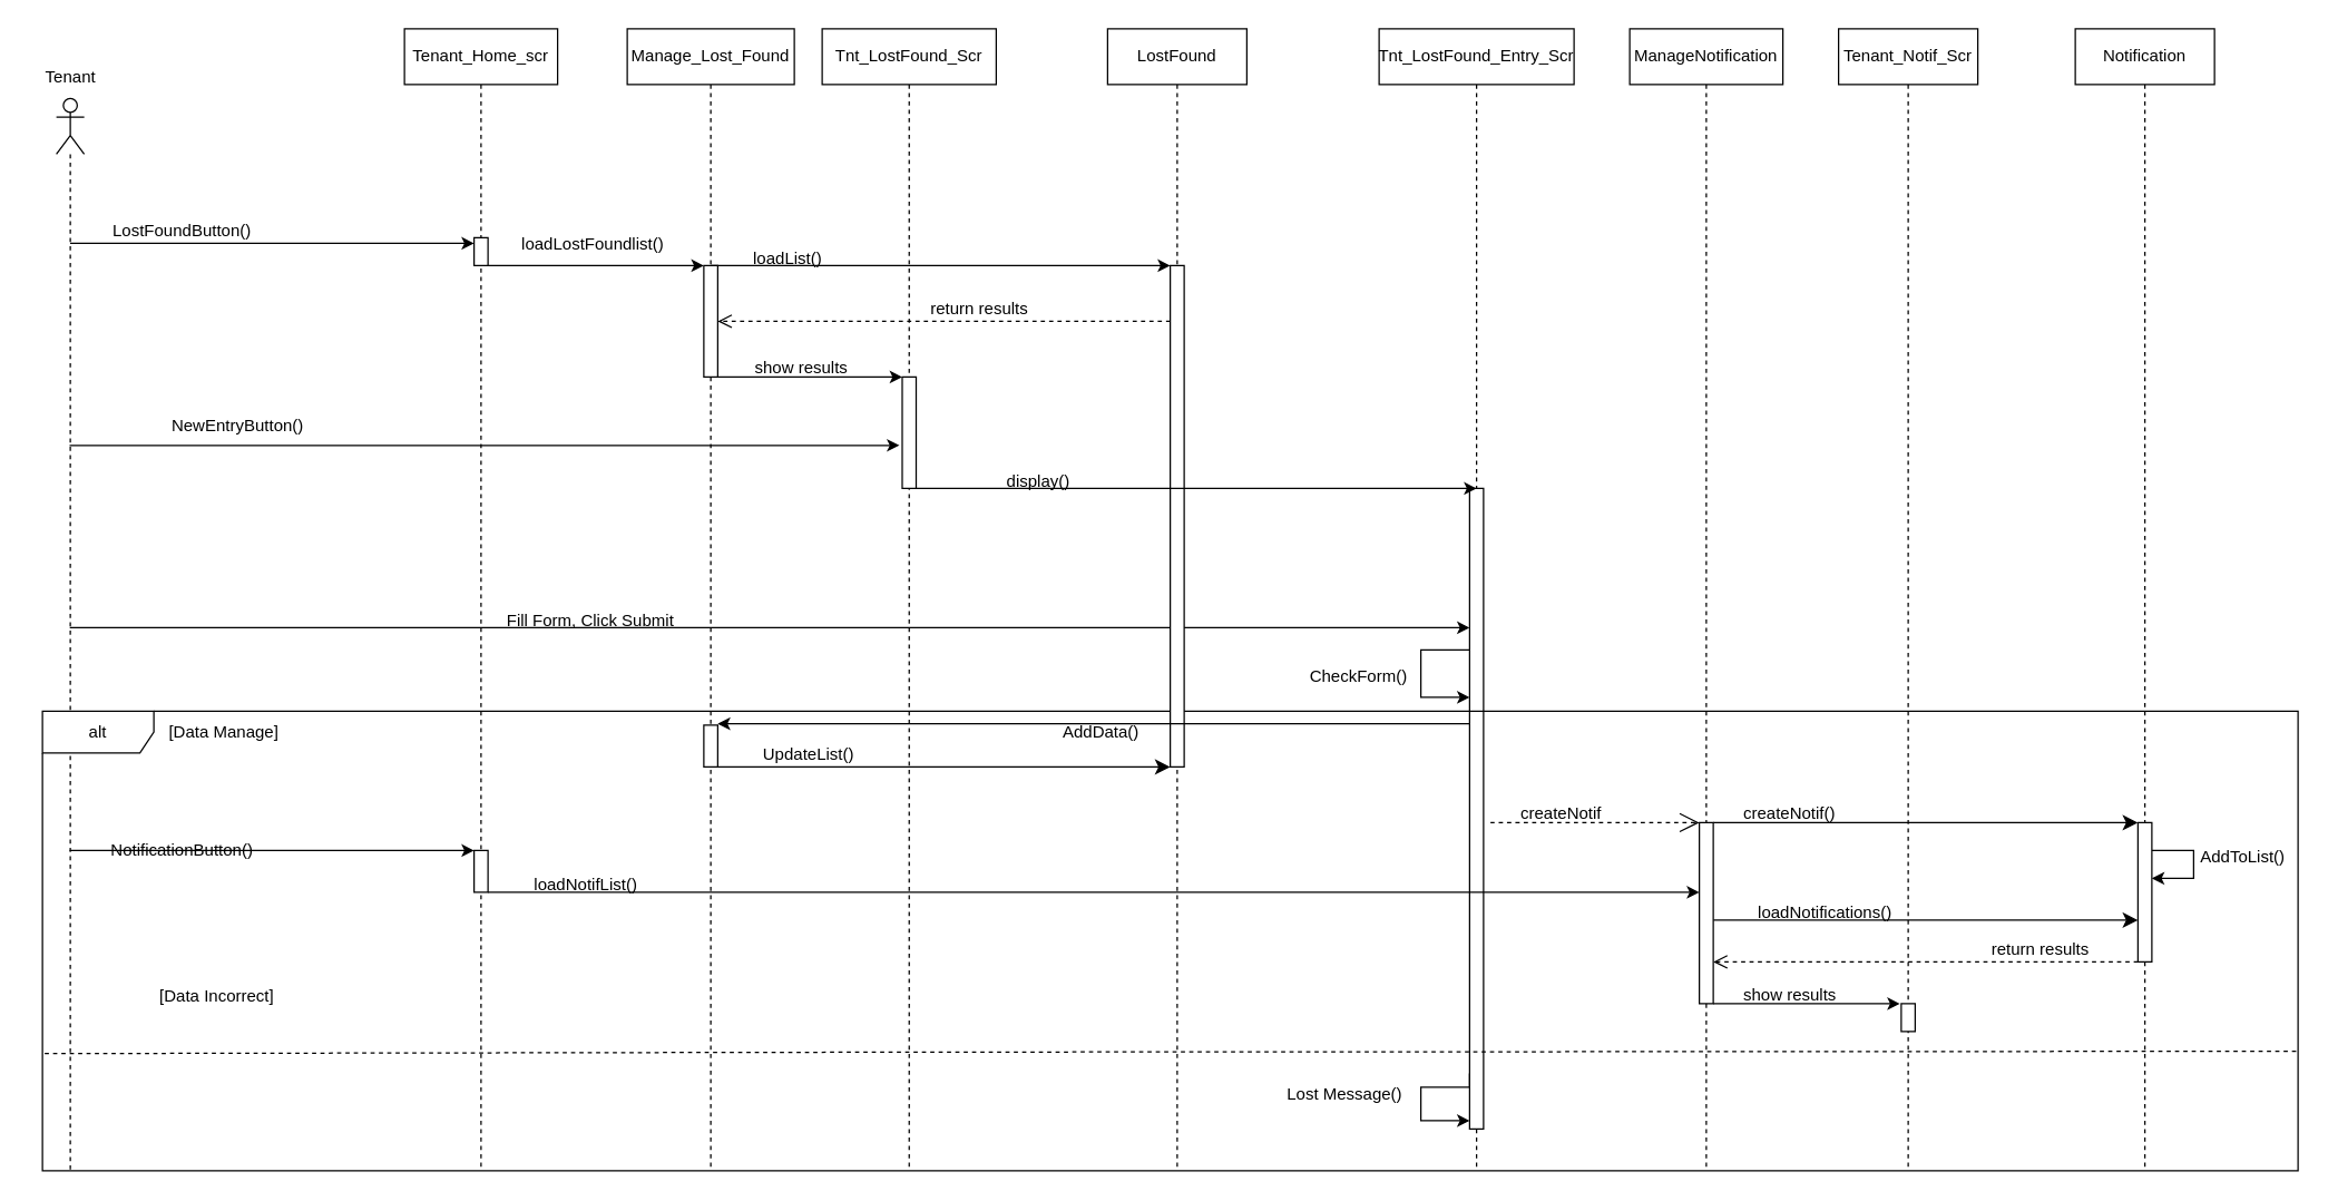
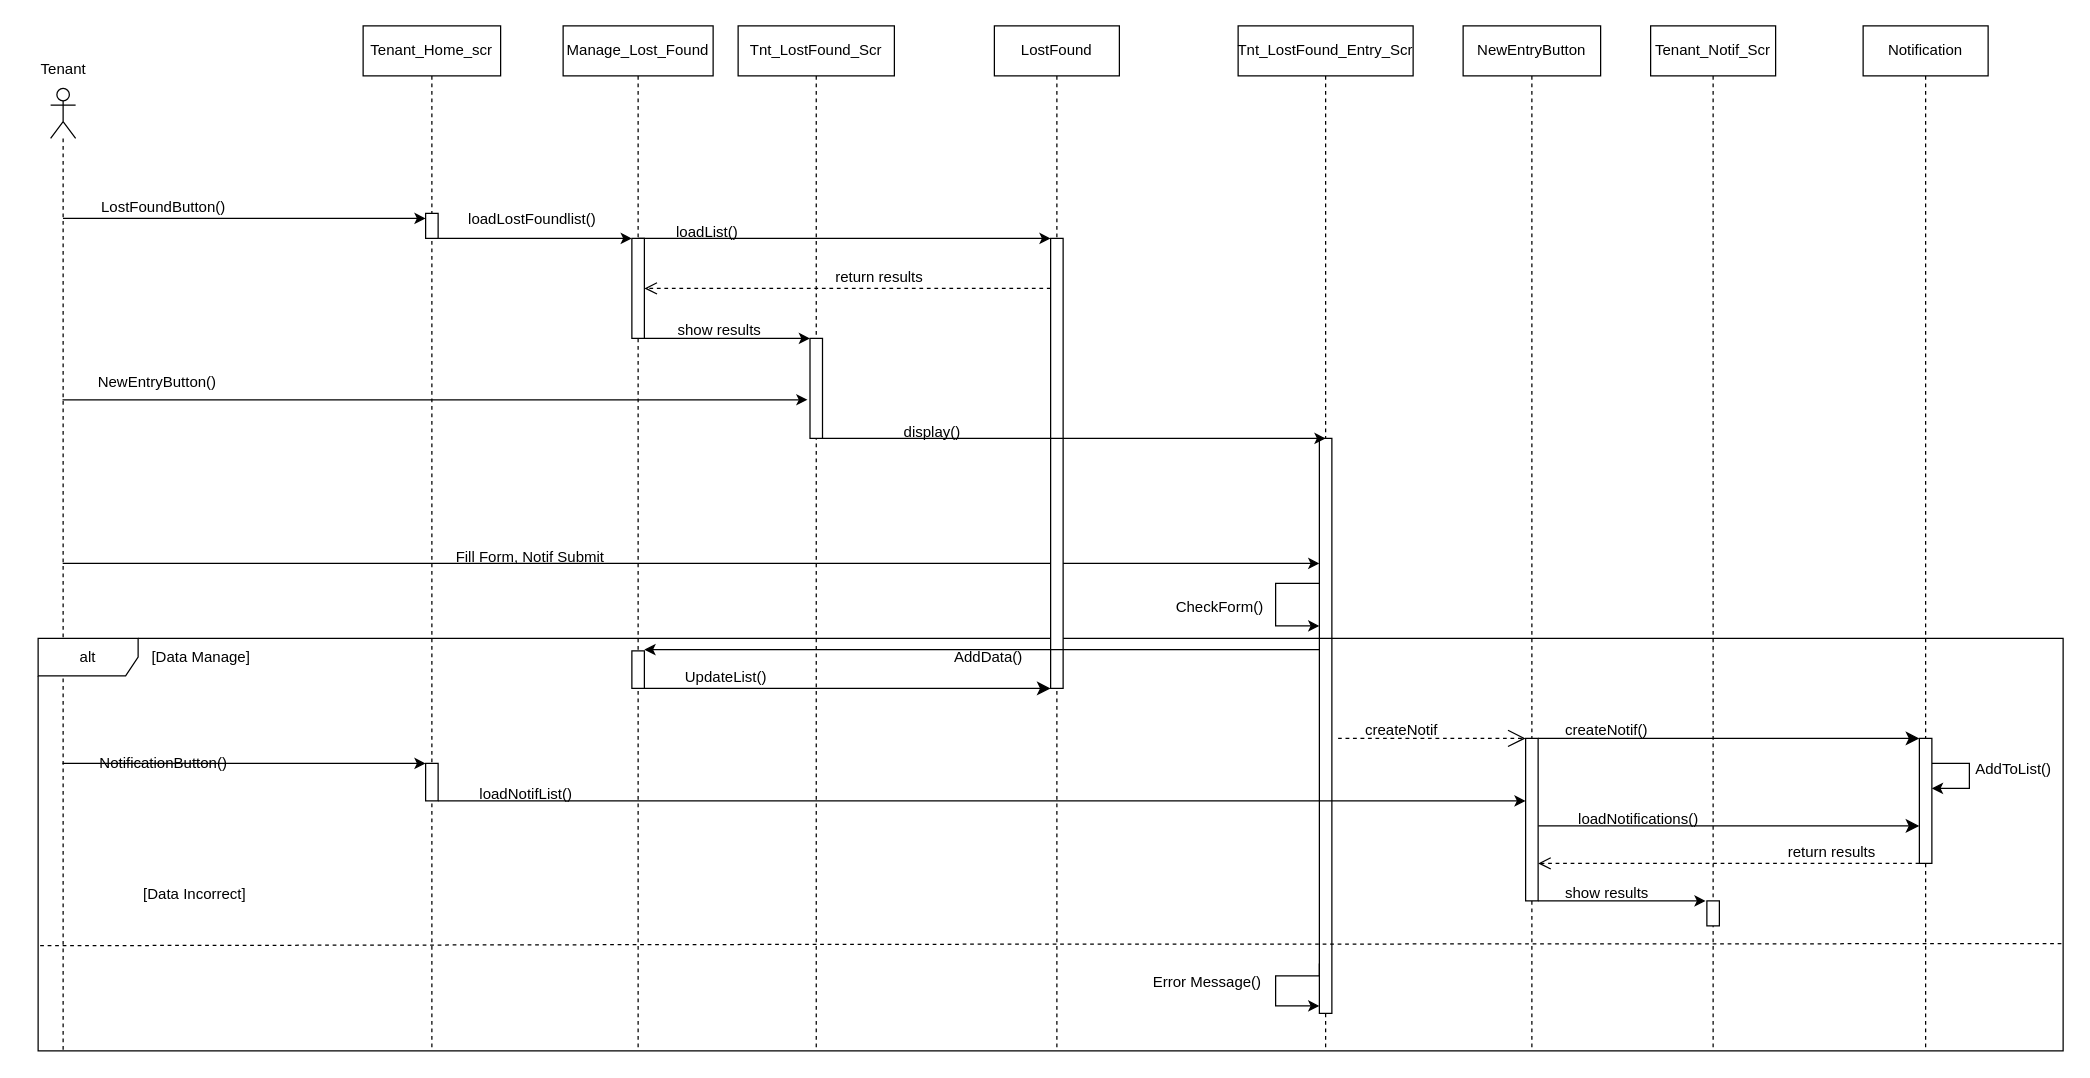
- <mxCell id="52" value="ManageNotification" style="shape=umlLifeline;perimeter=lifelinePerimeter;whiteSpace=wrap;html=1;container=1;dropTarget=0;collapsible=0;recursiveResize=0;outlineConnect=0;portConstraint=eastwest;newEdgeStyle={&quot;curved&quot;:0,&quot;rounded&quot;:0};" parent="1" vertex="1"><mxGeometry x="1170" y="20" width="110" height="820" as="geometry" /></mxCell>
+ <mxCell id="52" value="NewEntryButton" style="shape=umlLifeline;perimeter=lifelinePerimeter;whiteSpace=wrap;html=1;container=1;dropTarget=0;collapsible=0;recursiveResize=0;outlineConnect=0;portConstraint=eastwest;newEdgeStyle={&quot;curved&quot;:0,&quot;rounded&quot;:0};" parent="1" vertex="1"><mxGeometry x="1170" y="20" width="110" height="820" as="geometry" /></mxCell>
- <mxCell id="12" value="NewEntryButton()" style="text;html=1;align=center;verticalAlign=middle;resizable=0;points=[];autosize=1;strokeColor=none;fillColor=none;" parent="1" vertex="1"><mxGeometry x="110" y="290" width="120" height="30" as="geometry" /></mxCell>
+ <mxCell id="12" value="NewEntryButton()" style="text;html=1;align=center;verticalAlign=middle;resizable=0;points=[];autosize=1;strokeColor=none;fillColor=none;" parent="1" vertex="1"><mxGeometry x="65" y="290" width="120" height="30" as="geometry" /></mxCell>
- <mxCell id="14" value="Fill Form, Click Submit&amp;nbsp;" style="text;html=1;align=center;verticalAlign=middle;resizable=0;points=[];autosize=1;strokeColor=none;fillColor=none;" parent="1" vertex="1"><mxGeometry x="350" y="430" width="150" height="30" as="geometry" /></mxCell>
+ <mxCell id="14" value="Fill Form, Notif Submit&amp;nbsp;" style="text;html=1;align=center;verticalAlign=middle;resizable=0;points=[];autosize=1;strokeColor=none;fillColor=none;" parent="1" vertex="1"><mxGeometry x="350" y="430" width="150" height="30" as="geometry" /></mxCell>
- <mxCell id="30" value="Lost Message()" style="text;html=1;align=center;verticalAlign=middle;resizable=0;points=[];autosize=1;strokeColor=none;fillColor=none;" parent="1" vertex="1"><mxGeometry x="910" y="770" width="110" height="30" as="geometry" /></mxCell>
+ <mxCell id="30" value="Error Message()" style="text;html=1;align=center;verticalAlign=middle;resizable=0;points=[];autosize=1;strokeColor=none;fillColor=none;" parent="1" vertex="1"><mxGeometry x="910" y="770" width="110" height="30" as="geometry" /></mxCell>
